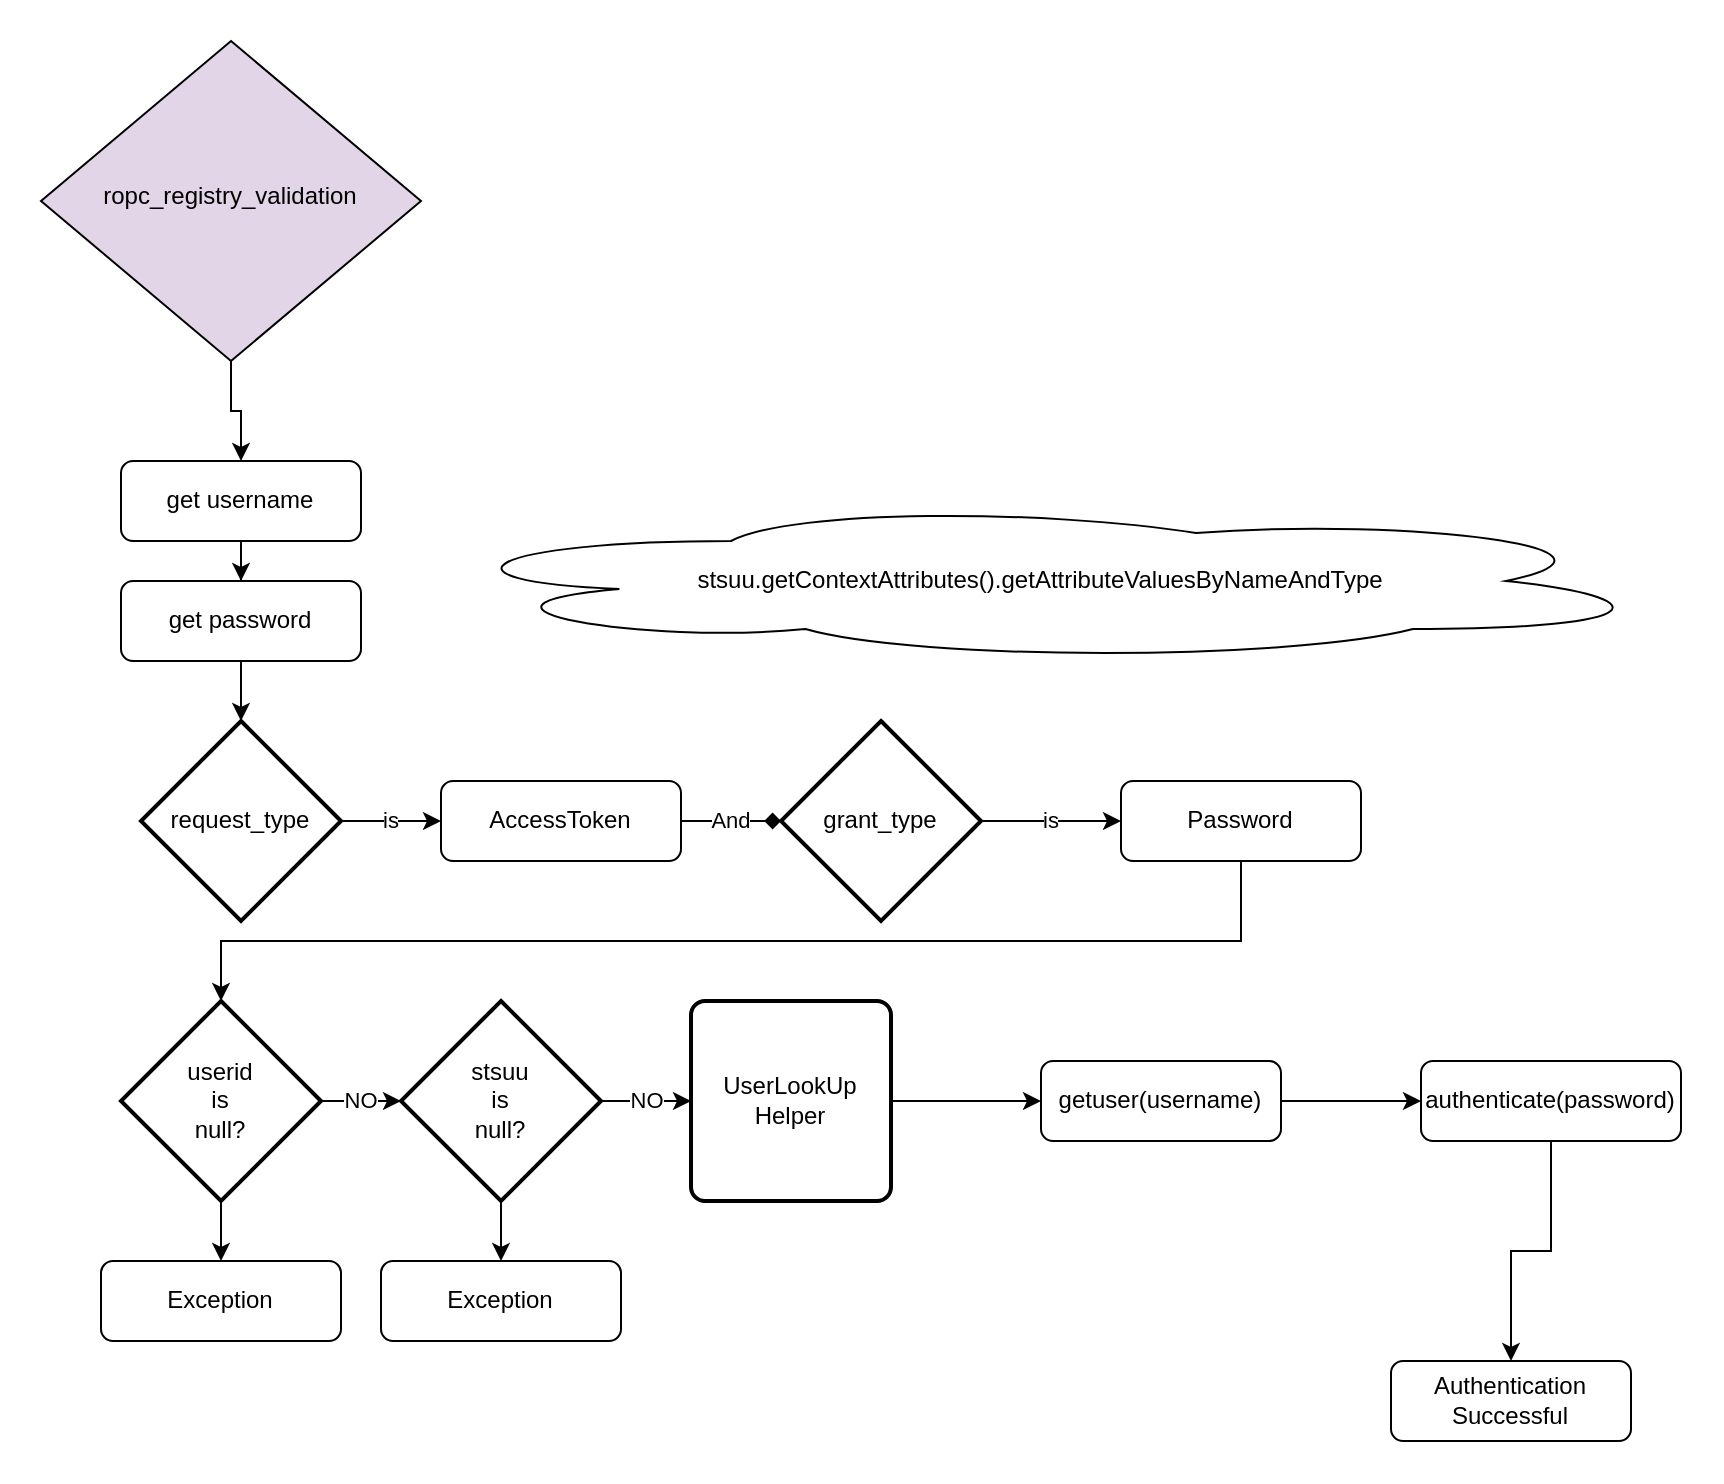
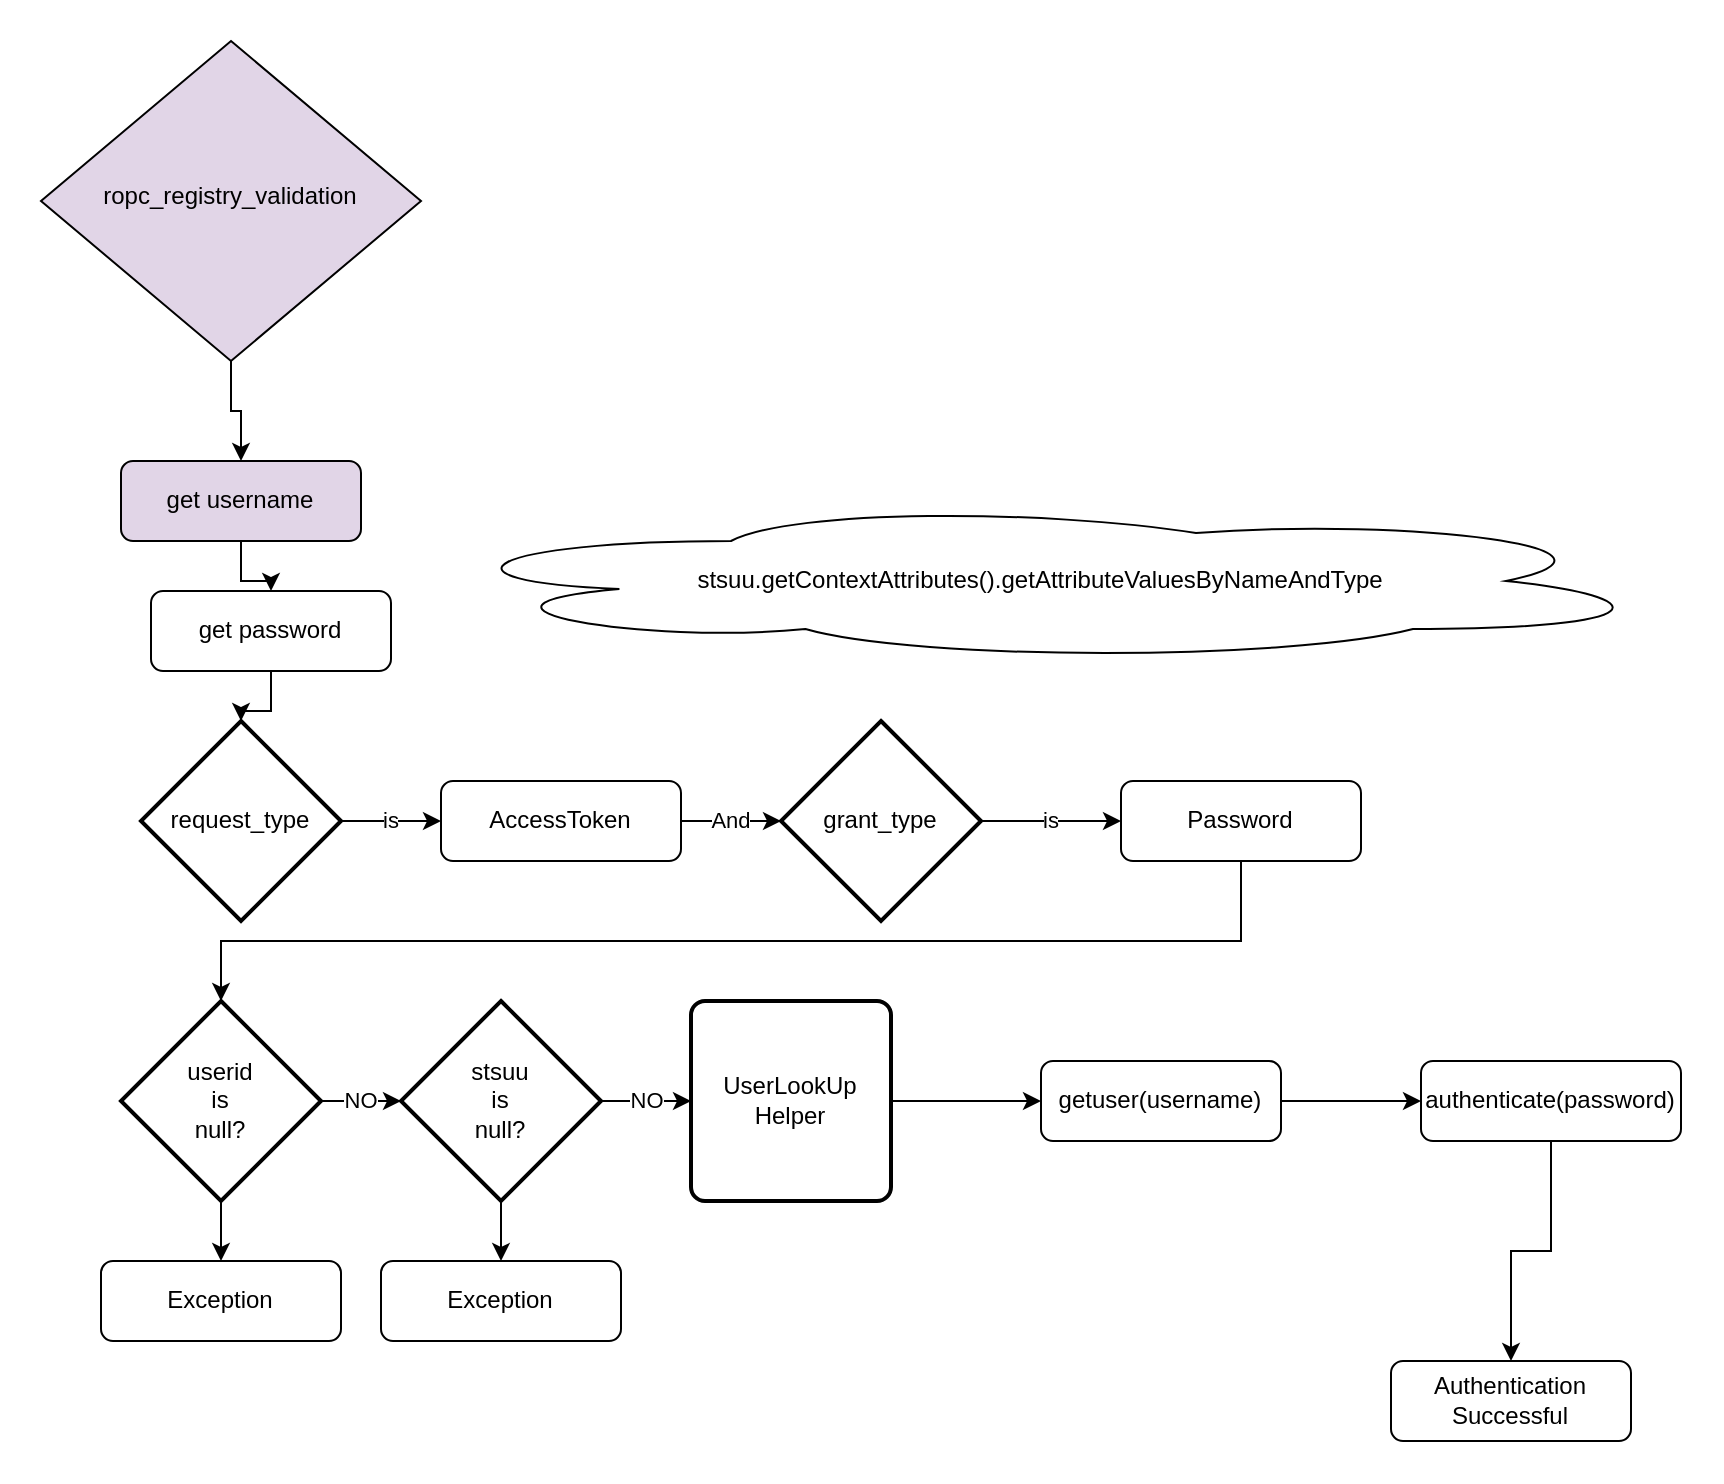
- <mxCell id="6" value="get username" style="rounded=1;whiteSpace=wrap;html=1;fontSize=12;glass=0;strokeWidth=1;shadow=0;" parent="1" vertex="1"><mxGeometry x="60" y="230" width="120" height="40" as="geometry" /></mxCell>
+ <mxCell id="6" value="get username" style="rounded=1;whiteSpace=wrap;html=1;fontSize=12;glass=0;strokeWidth=1;shadow=0;fillColor=#e1d5e7;" parent="1" vertex="1"><mxGeometry x="60" y="230" width="120" height="40" as="geometry" /></mxCell>
- <mxCell id="8" value="get password" style="rounded=1;whiteSpace=wrap;html=1;fontSize=12;glass=0;strokeWidth=1;shadow=0;" parent="1" vertex="1"><mxGeometry x="60" y="290" width="120" height="40" as="geometry" /></mxCell>
+ <mxCell id="8" value="get password" style="rounded=1;whiteSpace=wrap;html=1;fontSize=12;glass=0;strokeWidth=1;shadow=0;" parent="1" vertex="1"><mxGeometry x="75" y="295" width="120" height="40" as="geometry" /></mxCell>
- <mxCell id="12" value="And" style="edgeStyle=orthogonalEdgeStyle;rounded=0;orthogonalLoop=1;jettySize=auto;html=1;endArrow=diamond;" parent="1" source="13" target="15" edge="1"><mxGeometry relative="1" as="geometry" /></mxCell>
+ <mxCell id="12" value="And" style="edgeStyle=orthogonalEdgeStyle;rounded=0;orthogonalLoop=1;jettySize=auto;html=1;" parent="1" source="13" target="15" edge="1"><mxGeometry relative="1" as="geometry" /></mxCell>
